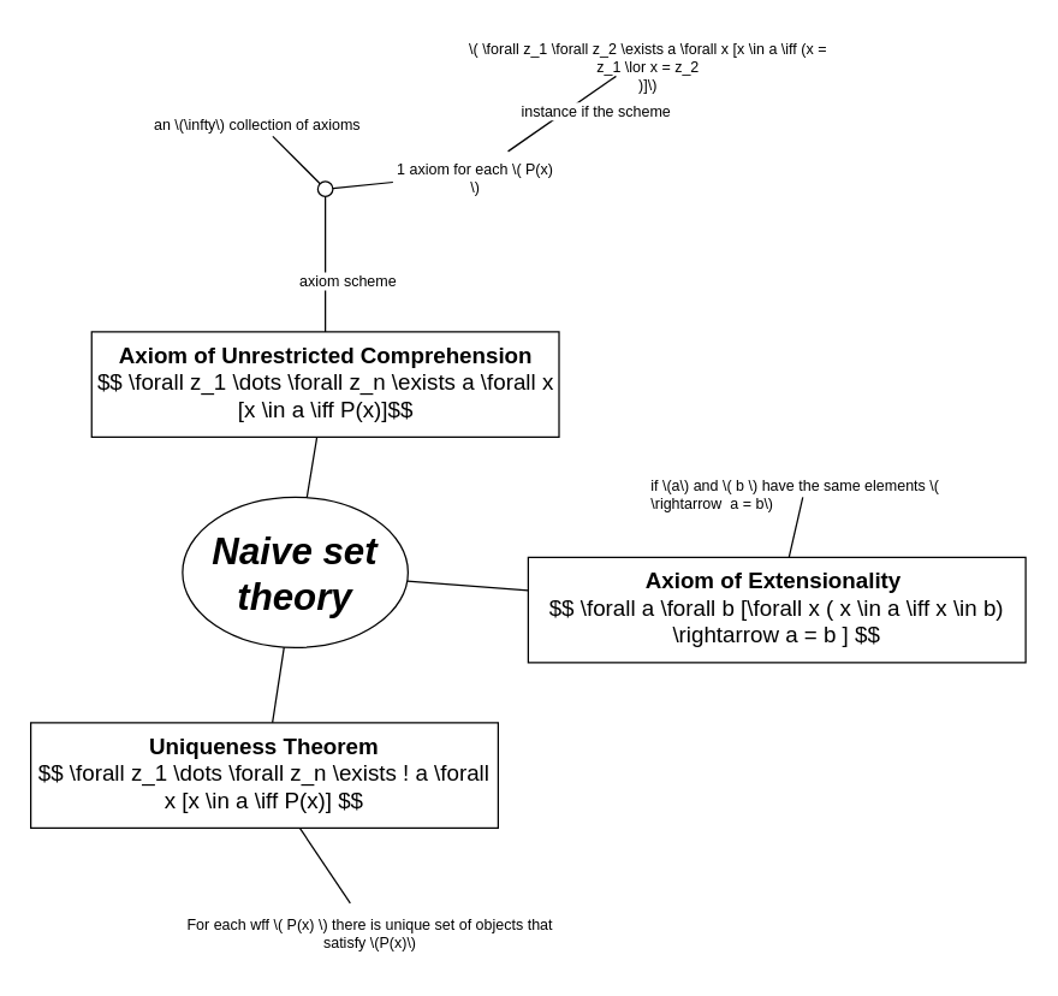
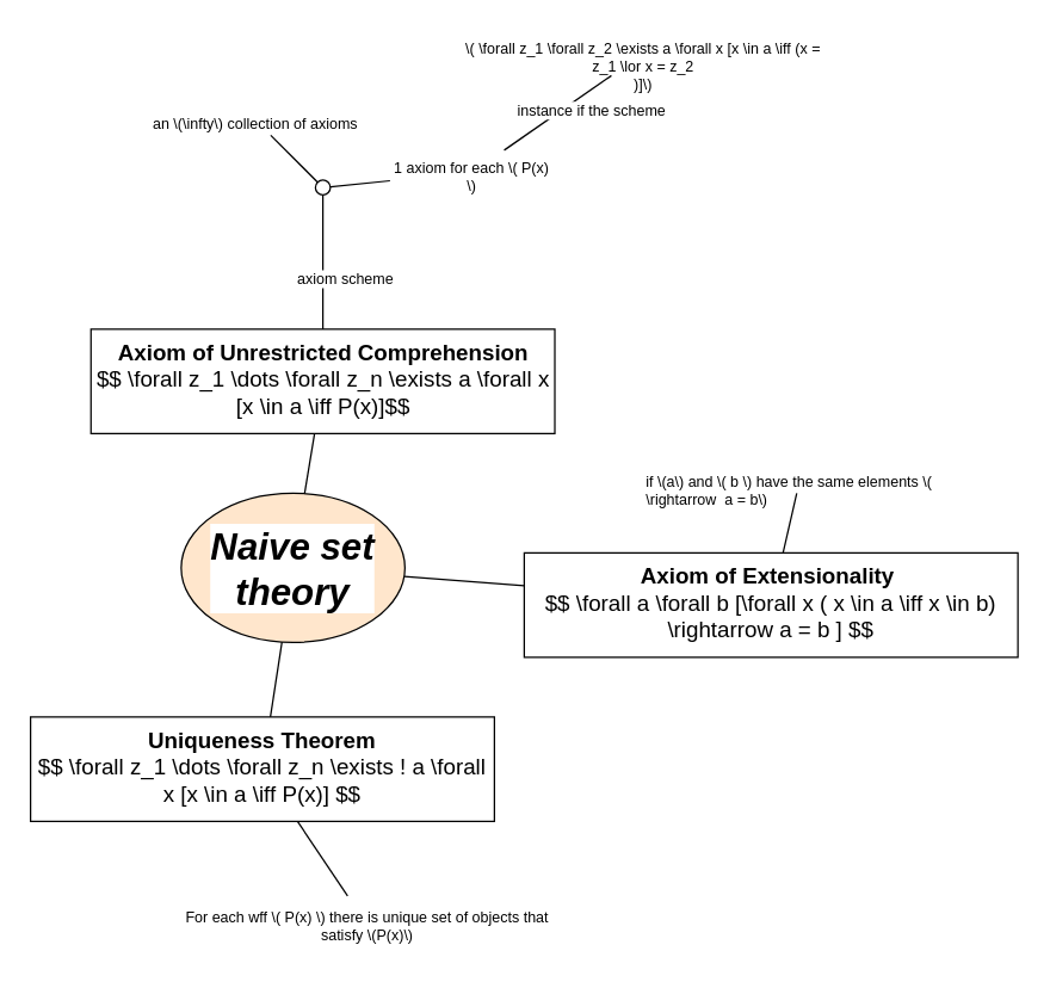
- <mxCell id="19" value="Naive set&lt;br style=&quot;font-size: 25px;&quot;&gt;theory" style="ellipse;whiteSpace=wrap;html=1;labelBackgroundColor=#ffffff;fontSize=25;align=center;fontStyle=3" parent="1" vertex="1"><mxGeometry x="121" y="330" width="150" height="100" as="geometry" /></mxCell>
+ <mxCell id="19" value="Naive set&lt;br style=&quot;font-size: 25px;&quot;&gt;theory" style="ellipse;whiteSpace=wrap;html=1;labelBackgroundColor=#ffffff;fontSize=25;align=center;fontStyle=3;fillColor=#ffe6cc;" parent="1" vertex="1"><mxGeometry x="121" y="330" width="150" height="100" as="geometry" /></mxCell>
